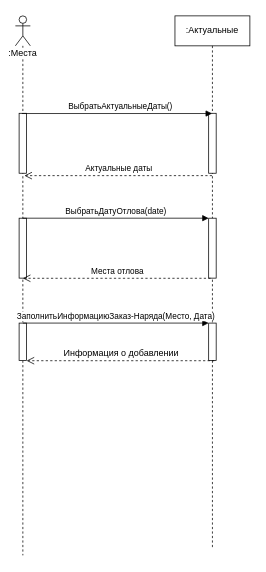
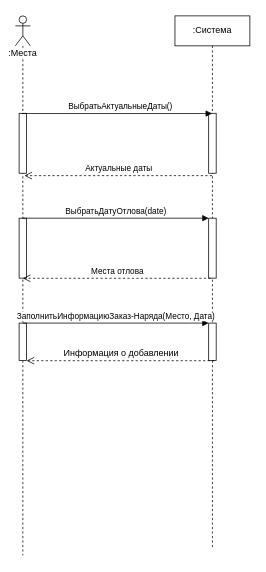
- <mxCell id="2" value=":Актуальные" style="shape=umlLifeline;perimeter=lifelinePerimeter;whiteSpace=wrap;html=1;container=1;collapsible=0;recursiveResize=0;outlineConnect=0;" parent="1" vertex="1"><mxGeometry x="233" width="100" height="710" as="geometry" y="20" /></mxCell>
+ <mxCell id="2" value=":Система" style="shape=umlLifeline;perimeter=lifelinePerimeter;whiteSpace=wrap;html=1;container=1;collapsible=0;recursiveResize=0;outlineConnect=0;" parent="1" vertex="1"><mxGeometry x="233" width="100" height="710" as="geometry" y="20" /></mxCell>
